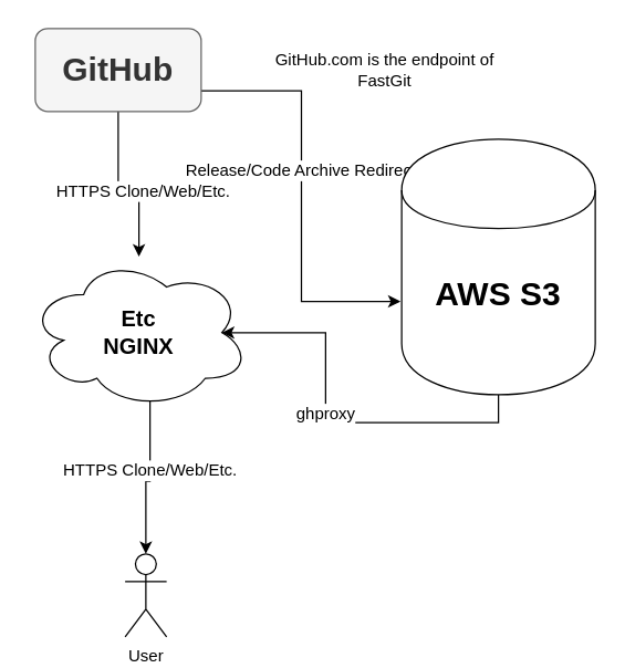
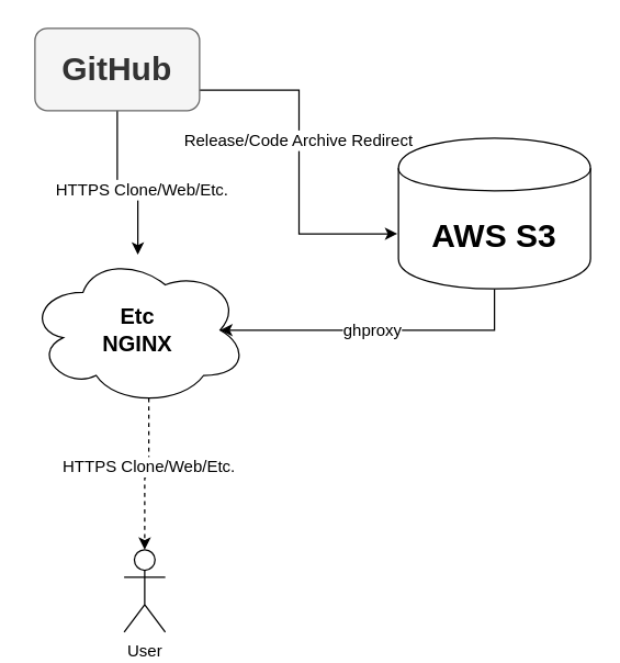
- <mxCell id="7" value="GitHub.com is the endpoint of FastGit" style="text;html=1;strokeColor=none;fillColor=none;align=center;verticalAlign=middle;whiteSpace=wrap;rounded=0;" parent="1" vertex="1"><mxGeometry x="193" y="20" width="170" height="60" as="geometry" /></mxCell>
- <mxCell id="14" value="&lt;font style=&quot;font-size: 24px&quot;&gt;&lt;b&gt;AWS S3&lt;/b&gt;&lt;/font&gt;" style="shape=cylinder;whiteSpace=wrap;html=1;boundedLbl=1;backgroundOutline=1;" parent="1" vertex="1"><mxGeometry x="290" y="100" width="140" height="185" as="geometry" /></mxCell>
+ <mxCell id="14" value="&lt;font style=&quot;font-size: 24px&quot;&gt;&lt;b&gt;AWS S3&lt;/b&gt;&lt;/font&gt;" style="shape=cylinder;whiteSpace=wrap;html=1;boundedLbl=1;backgroundOutline=1;" parent="1" vertex="1"><mxGeometry x="290" y="100" width="140" height="110" as="geometry" /></mxCell>
- <mxCell id="9" style="edgeStyle=orthogonalEdgeStyle;rounded=0;orthogonalLoop=1;jettySize=auto;html=1;exitX=0.55;exitY=0.95;exitDx=0;exitDy=0;exitPerimeter=0;entryX=0.5;entryY=0;entryDx=0;entryDy=0;entryPerimeter=0;" parent="1" source="11" target="8" edge="1"><mxGeometry relative="1" as="geometry" /></mxCell>
+ <mxCell id="9" style="edgeStyle=orthogonalEdgeStyle;rounded=0;orthogonalLoop=1;jettySize=auto;html=1;exitX=0.55;exitY=0.95;exitDx=0;exitDy=0;exitPerimeter=0;entryX=0.5;entryY=0;entryDx=0;entryDy=0;entryPerimeter=0;dashed=1;" parent="1" source="11" target="8" edge="1"><mxGeometry relative="1" as="geometry" /></mxCell>
